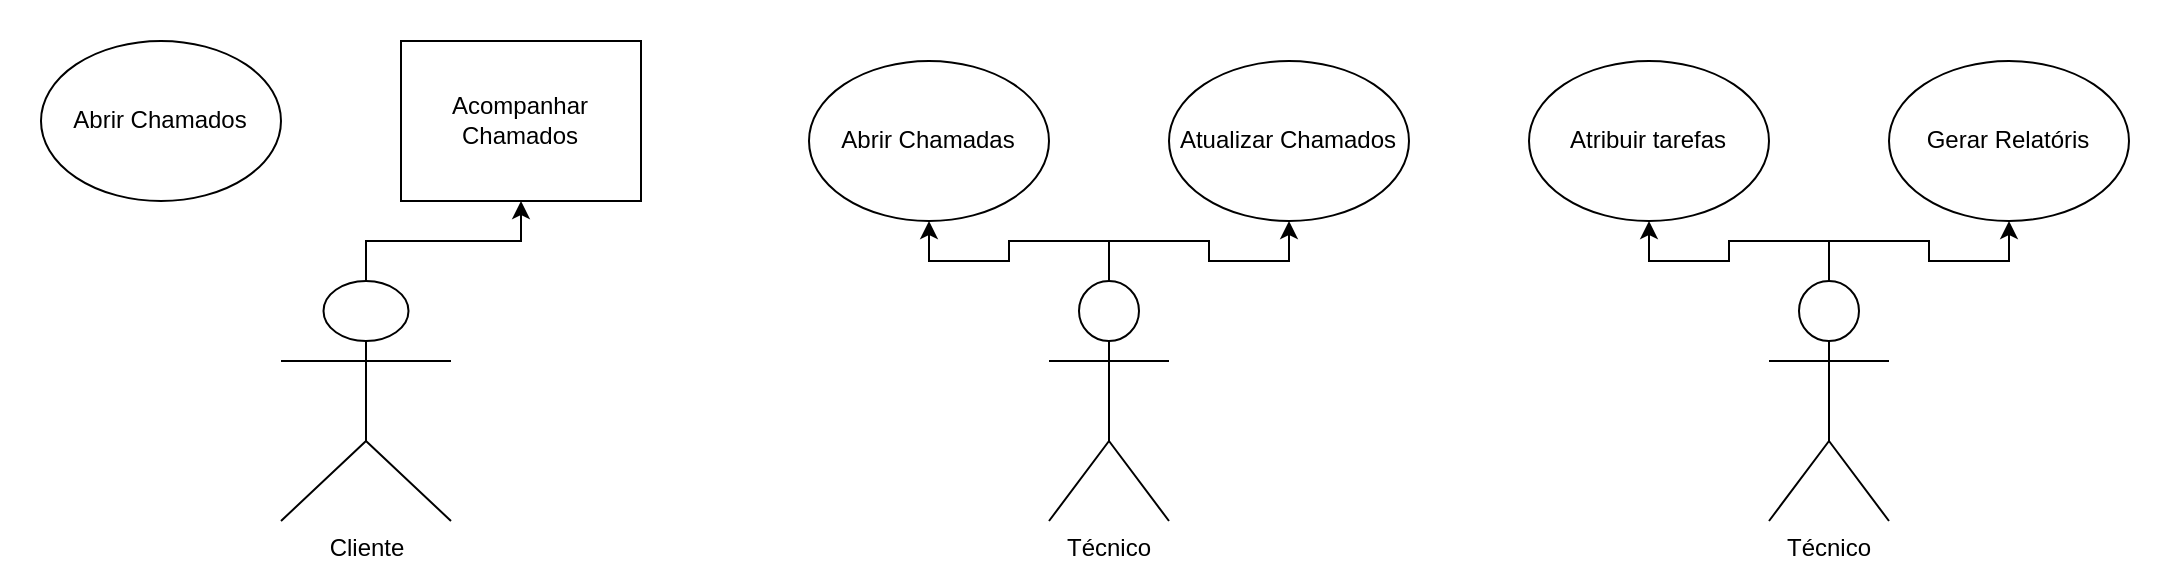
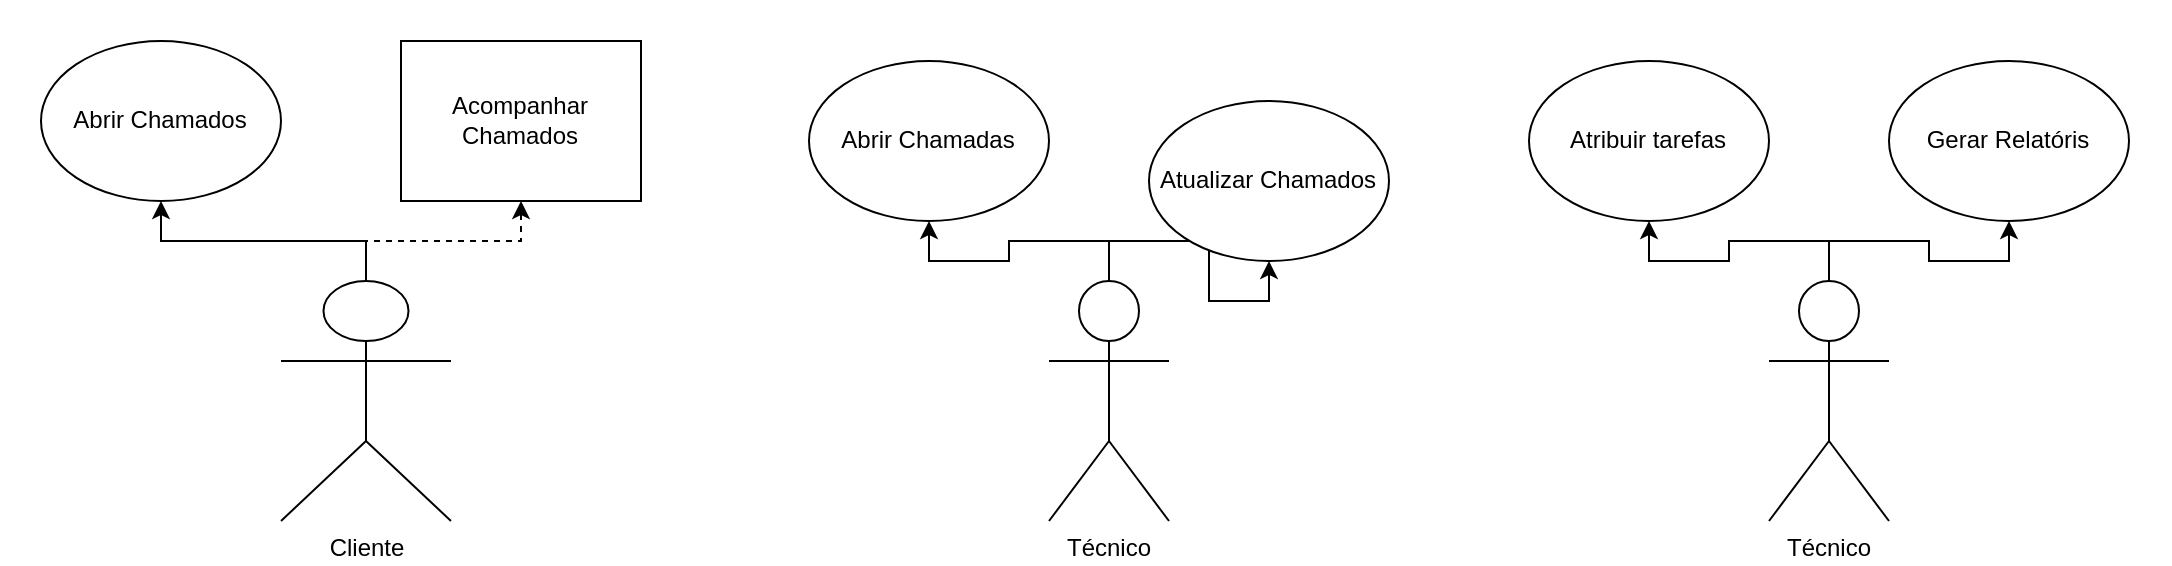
- <mxCell id="11" value="Atualizar Chamados" style="ellipse;whiteSpace=wrap;html=1;" vertex="1" parent="1"><mxGeometry x="584" y="30" width="120" height="80" as="geometry" /></mxCell>
+ <mxCell id="11" value="Atualizar Chamados" style="ellipse;whiteSpace=wrap;html=1;" vertex="1" parent="1"><mxGeometry x="574" y="50" width="120" height="80" as="geometry" /></mxCell>
+ <mxCell id="2" style="edgeStyle=orthogonalEdgeStyle;rounded=0;orthogonalLoop=1;jettySize=auto;html=1;exitX=0.5;exitY=0;exitDx=0;exitDy=0;exitPerimeter=0;entryX=0.5;entryY=1;entryDx=0;entryDy=0;" edge="1" parent="1" source="4" target="5"><mxGeometry relative="1" as="geometry" /></mxCell>
- <mxCell id="3" style="edgeStyle=orthogonalEdgeStyle;rounded=0;orthogonalLoop=1;jettySize=auto;html=1;exitX=0.5;exitY=0;exitDx=0;exitDy=0;exitPerimeter=0;entryX=0.5;entryY=1;entryDx=0;entryDy=0;" edge="1" parent="1" source="4" target="6"><mxGeometry relative="1" as="geometry" /></mxCell>
+ <mxCell id="3" style="edgeStyle=orthogonalEdgeStyle;rounded=0;orthogonalLoop=1;jettySize=auto;html=1;exitX=0.5;exitY=0;exitDx=0;exitDy=0;exitPerimeter=0;entryX=0.5;entryY=1;entryDx=0;entryDy=0;dashed=1;" edge="1" parent="1" source="4" target="6"><mxGeometry relative="1" as="geometry" /></mxCell>
